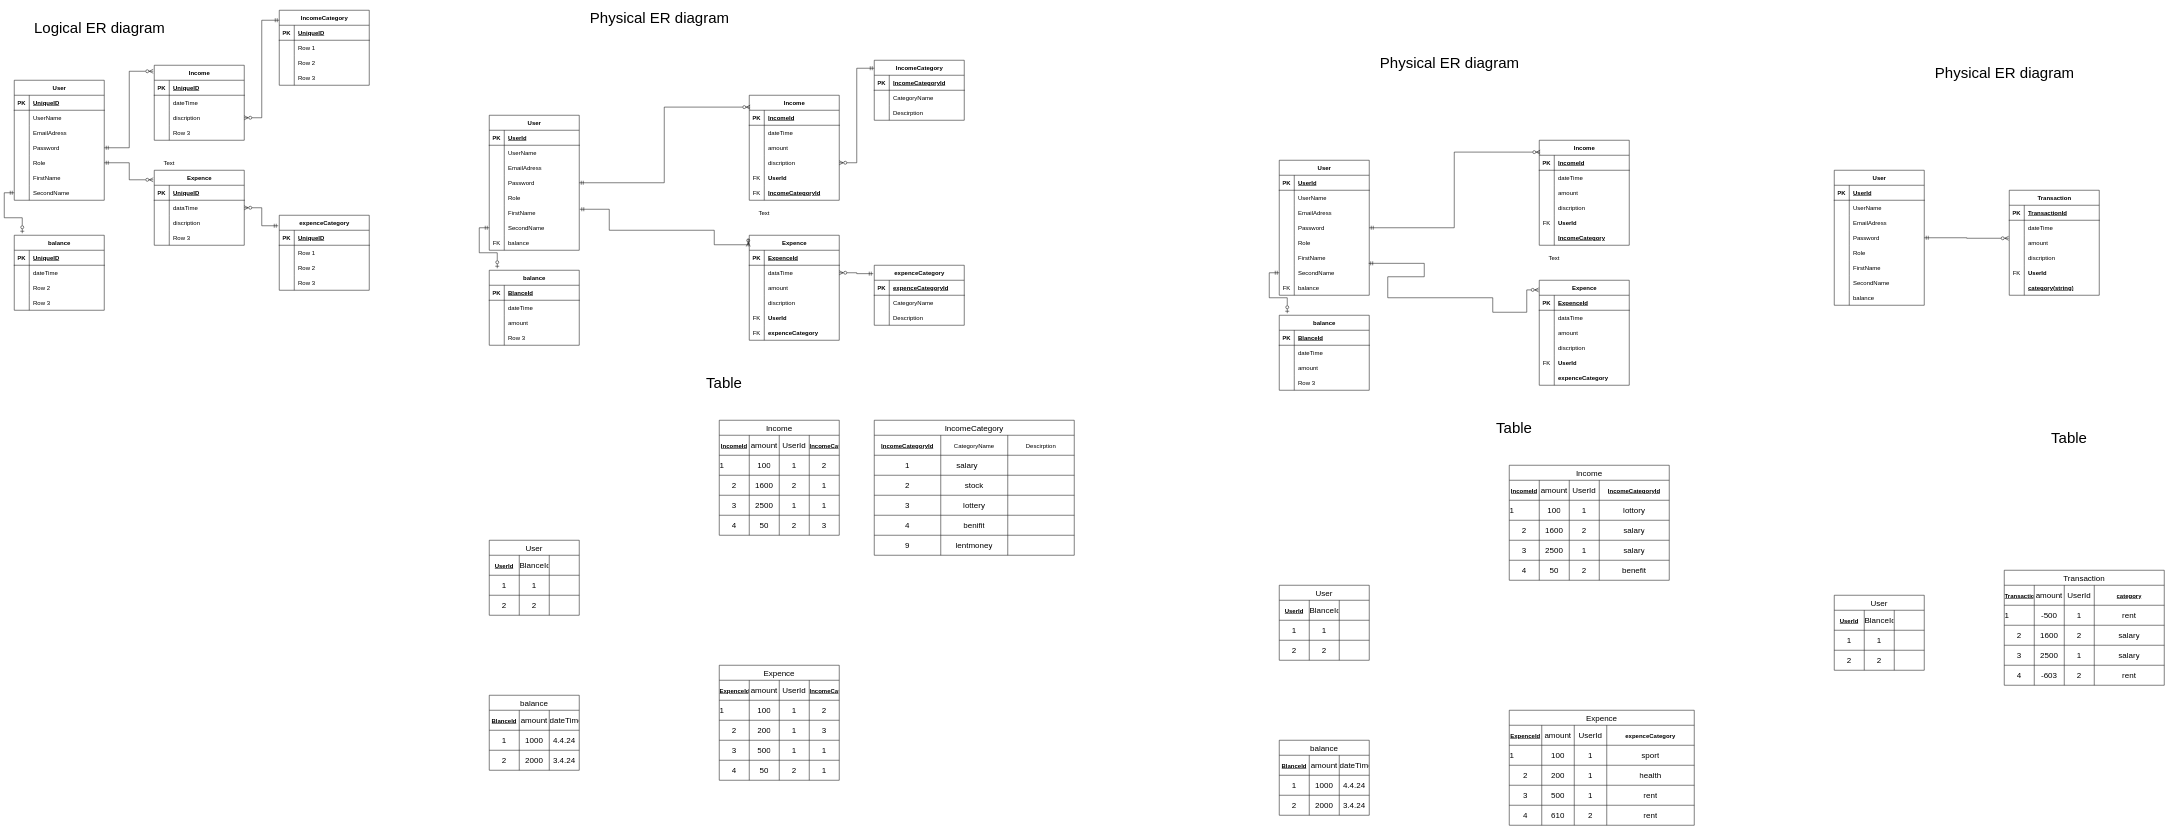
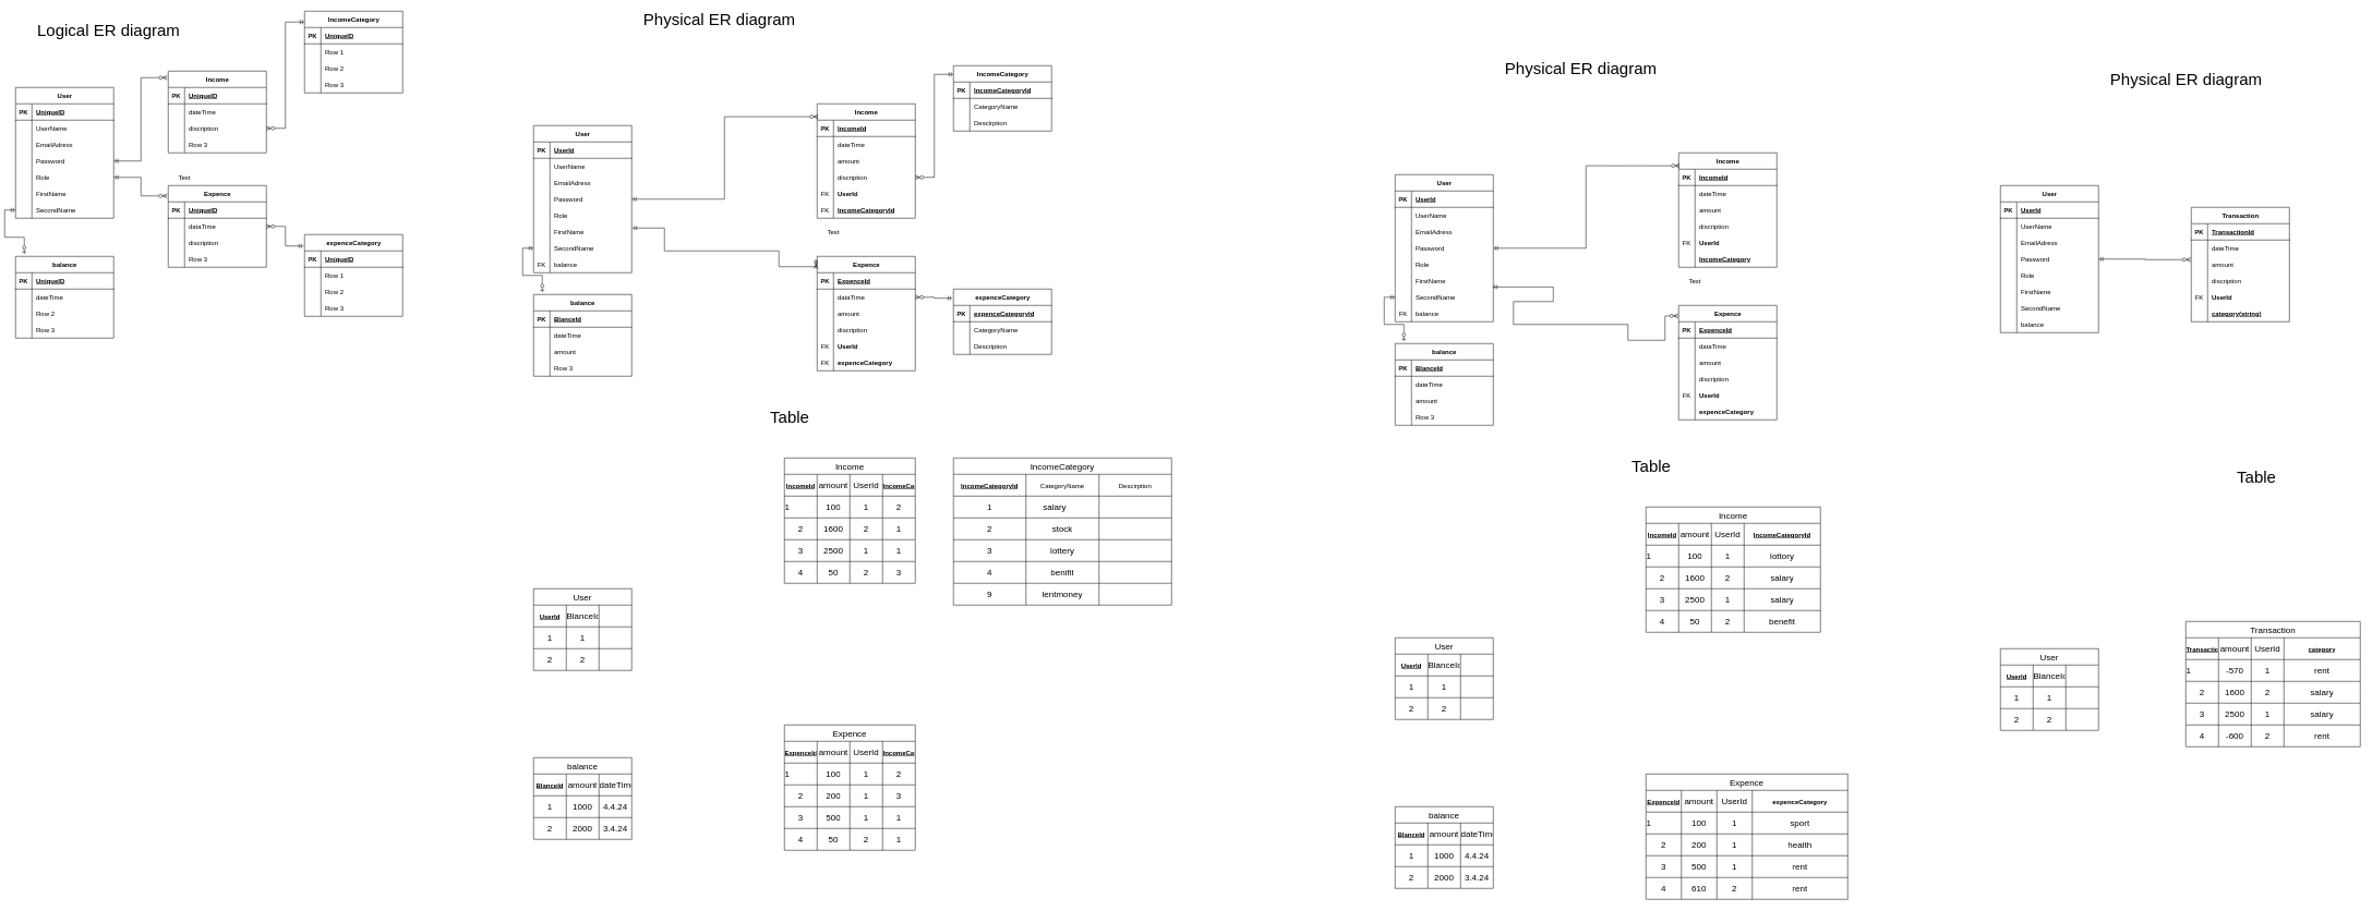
- <mxCell id="512" value="-500" style="shape=partialRectangle;html=1;whiteSpace=wrap;connectable=0;strokeColor=inherit;overflow=hidden;fillColor=none;top=0;left=0;bottom=0;right=0;pointerEvents=1;fontSize=16;" vertex="1" parent="510"><mxGeometry x="60" width="60" height="40" as="geometry"><mxRectangle width="60" height="40" as="alternateBounds" /></mxGeometry></mxCell>
+ <mxCell id="512" value="-570" style="shape=partialRectangle;html=1;whiteSpace=wrap;connectable=0;strokeColor=inherit;overflow=hidden;fillColor=none;top=0;left=0;bottom=0;right=0;pointerEvents=1;fontSize=16;" vertex="1" parent="510"><mxGeometry x="60" width="60" height="40" as="geometry"><mxRectangle width="60" height="40" as="alternateBounds" /></mxGeometry></mxCell>
- <mxCell id="527" value="-603" style="shape=partialRectangle;html=1;whiteSpace=wrap;connectable=0;strokeColor=inherit;overflow=hidden;fillColor=none;top=0;left=0;bottom=0;right=0;pointerEvents=1;fontSize=16;" vertex="1" parent="525"><mxGeometry x="60" width="60" height="40" as="geometry"><mxRectangle width="60" height="40" as="alternateBounds" /></mxGeometry></mxCell>
+ <mxCell id="527" value="-600" style="shape=partialRectangle;html=1;whiteSpace=wrap;connectable=0;strokeColor=inherit;overflow=hidden;fillColor=none;top=0;left=0;bottom=0;right=0;pointerEvents=1;fontSize=16;" vertex="1" parent="525"><mxGeometry x="60" width="60" height="40" as="geometry"><mxRectangle width="60" height="40" as="alternateBounds" /></mxGeometry></mxCell>
